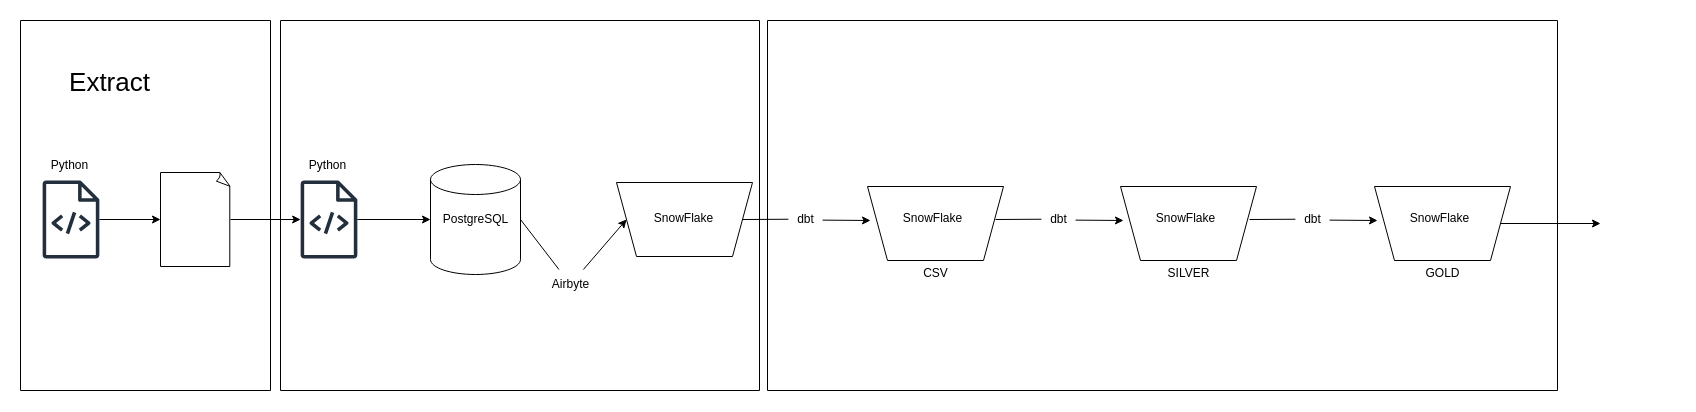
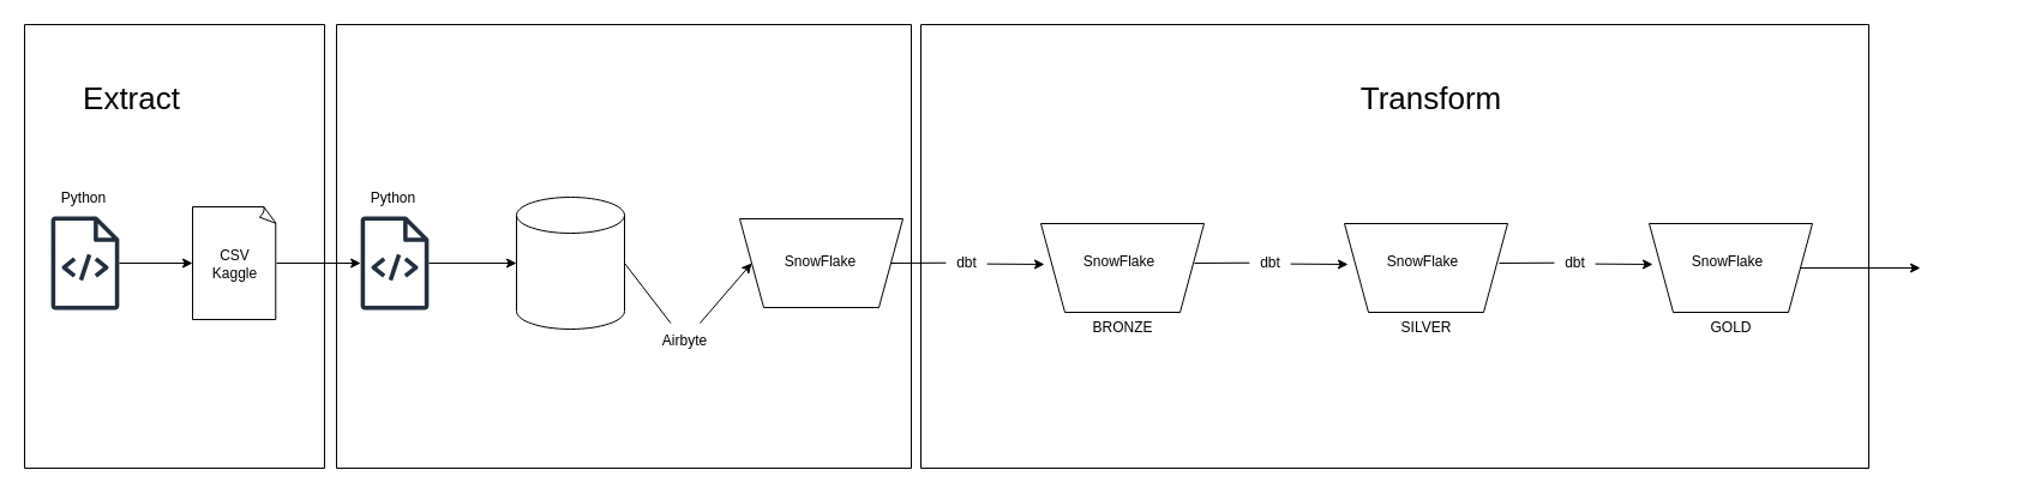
+ <mxCell id="42" value="&lt;font style=&quot;font-size: 26px;&quot;&gt;Transform&lt;/font&gt;" style="text;html=1;align=center;verticalAlign=middle;resizable=0;points=[];autosize=1;strokeColor=none;fillColor=none;" vertex="1" parent="41"><mxGeometry x="355" y="42" width="140" height="40" as="geometry" /></mxCell>
+ <mxCell id="11" value="CSV&lt;div&gt;Kaggle&lt;/div&gt;" style="text;html=1;align=center;verticalAlign=middle;resizable=0;points=[];autosize=1;strokeColor=none;fillColor=none;" parent="1" vertex="1"><mxGeometry x="167" y="199" width="55" height="41" as="geometry" /></mxCell>
- <mxCell id="13" value="&lt;font&gt;PostgreSQL&lt;/font&gt;" style="text;html=1;align=center;verticalAlign=middle;resizable=0;points=[];autosize=1;strokeColor=none;fillColor=none;" parent="1" vertex="1"><mxGeometry x="430" y="204" width="90" height="30" as="geometry" /></mxCell>
- <mxCell id="24" value="CSV" style="text;html=1;align=center;verticalAlign=middle;resizable=0;points=[];autosize=1;strokeColor=none;fillColor=none;" vertex="1" parent="1"><mxGeometry x="900" y="258" width="70" height="30" as="geometry" /></mxCell>
+ <mxCell id="24" value="BRONZE" style="text;html=1;align=center;verticalAlign=middle;resizable=0;points=[];autosize=1;strokeColor=none;fillColor=none;" vertex="1" parent="1"><mxGeometry x="900" y="258" width="70" height="30" as="geometry" /></mxCell>
